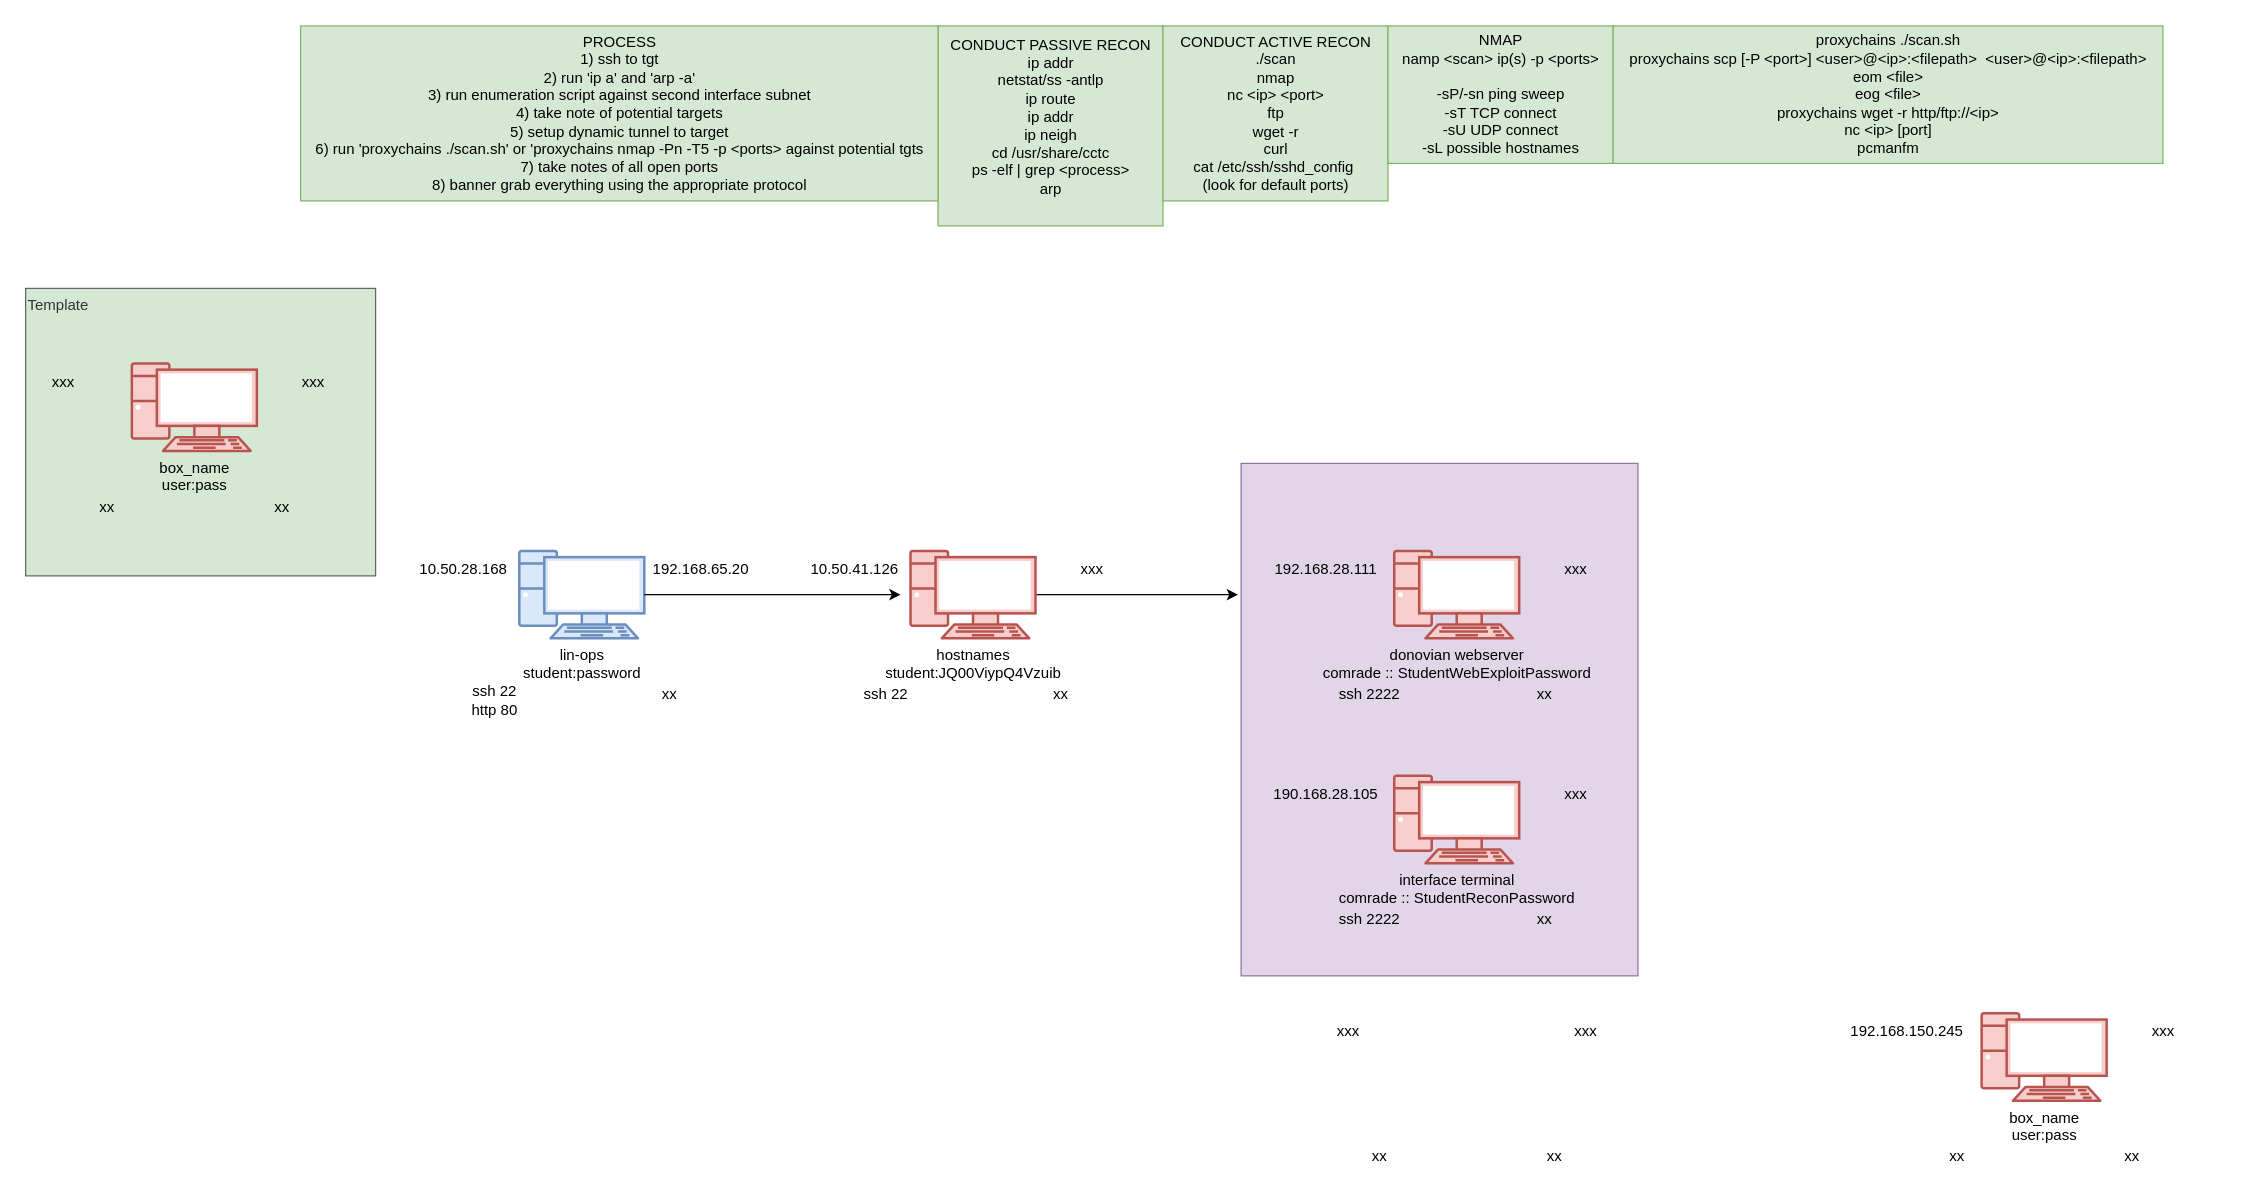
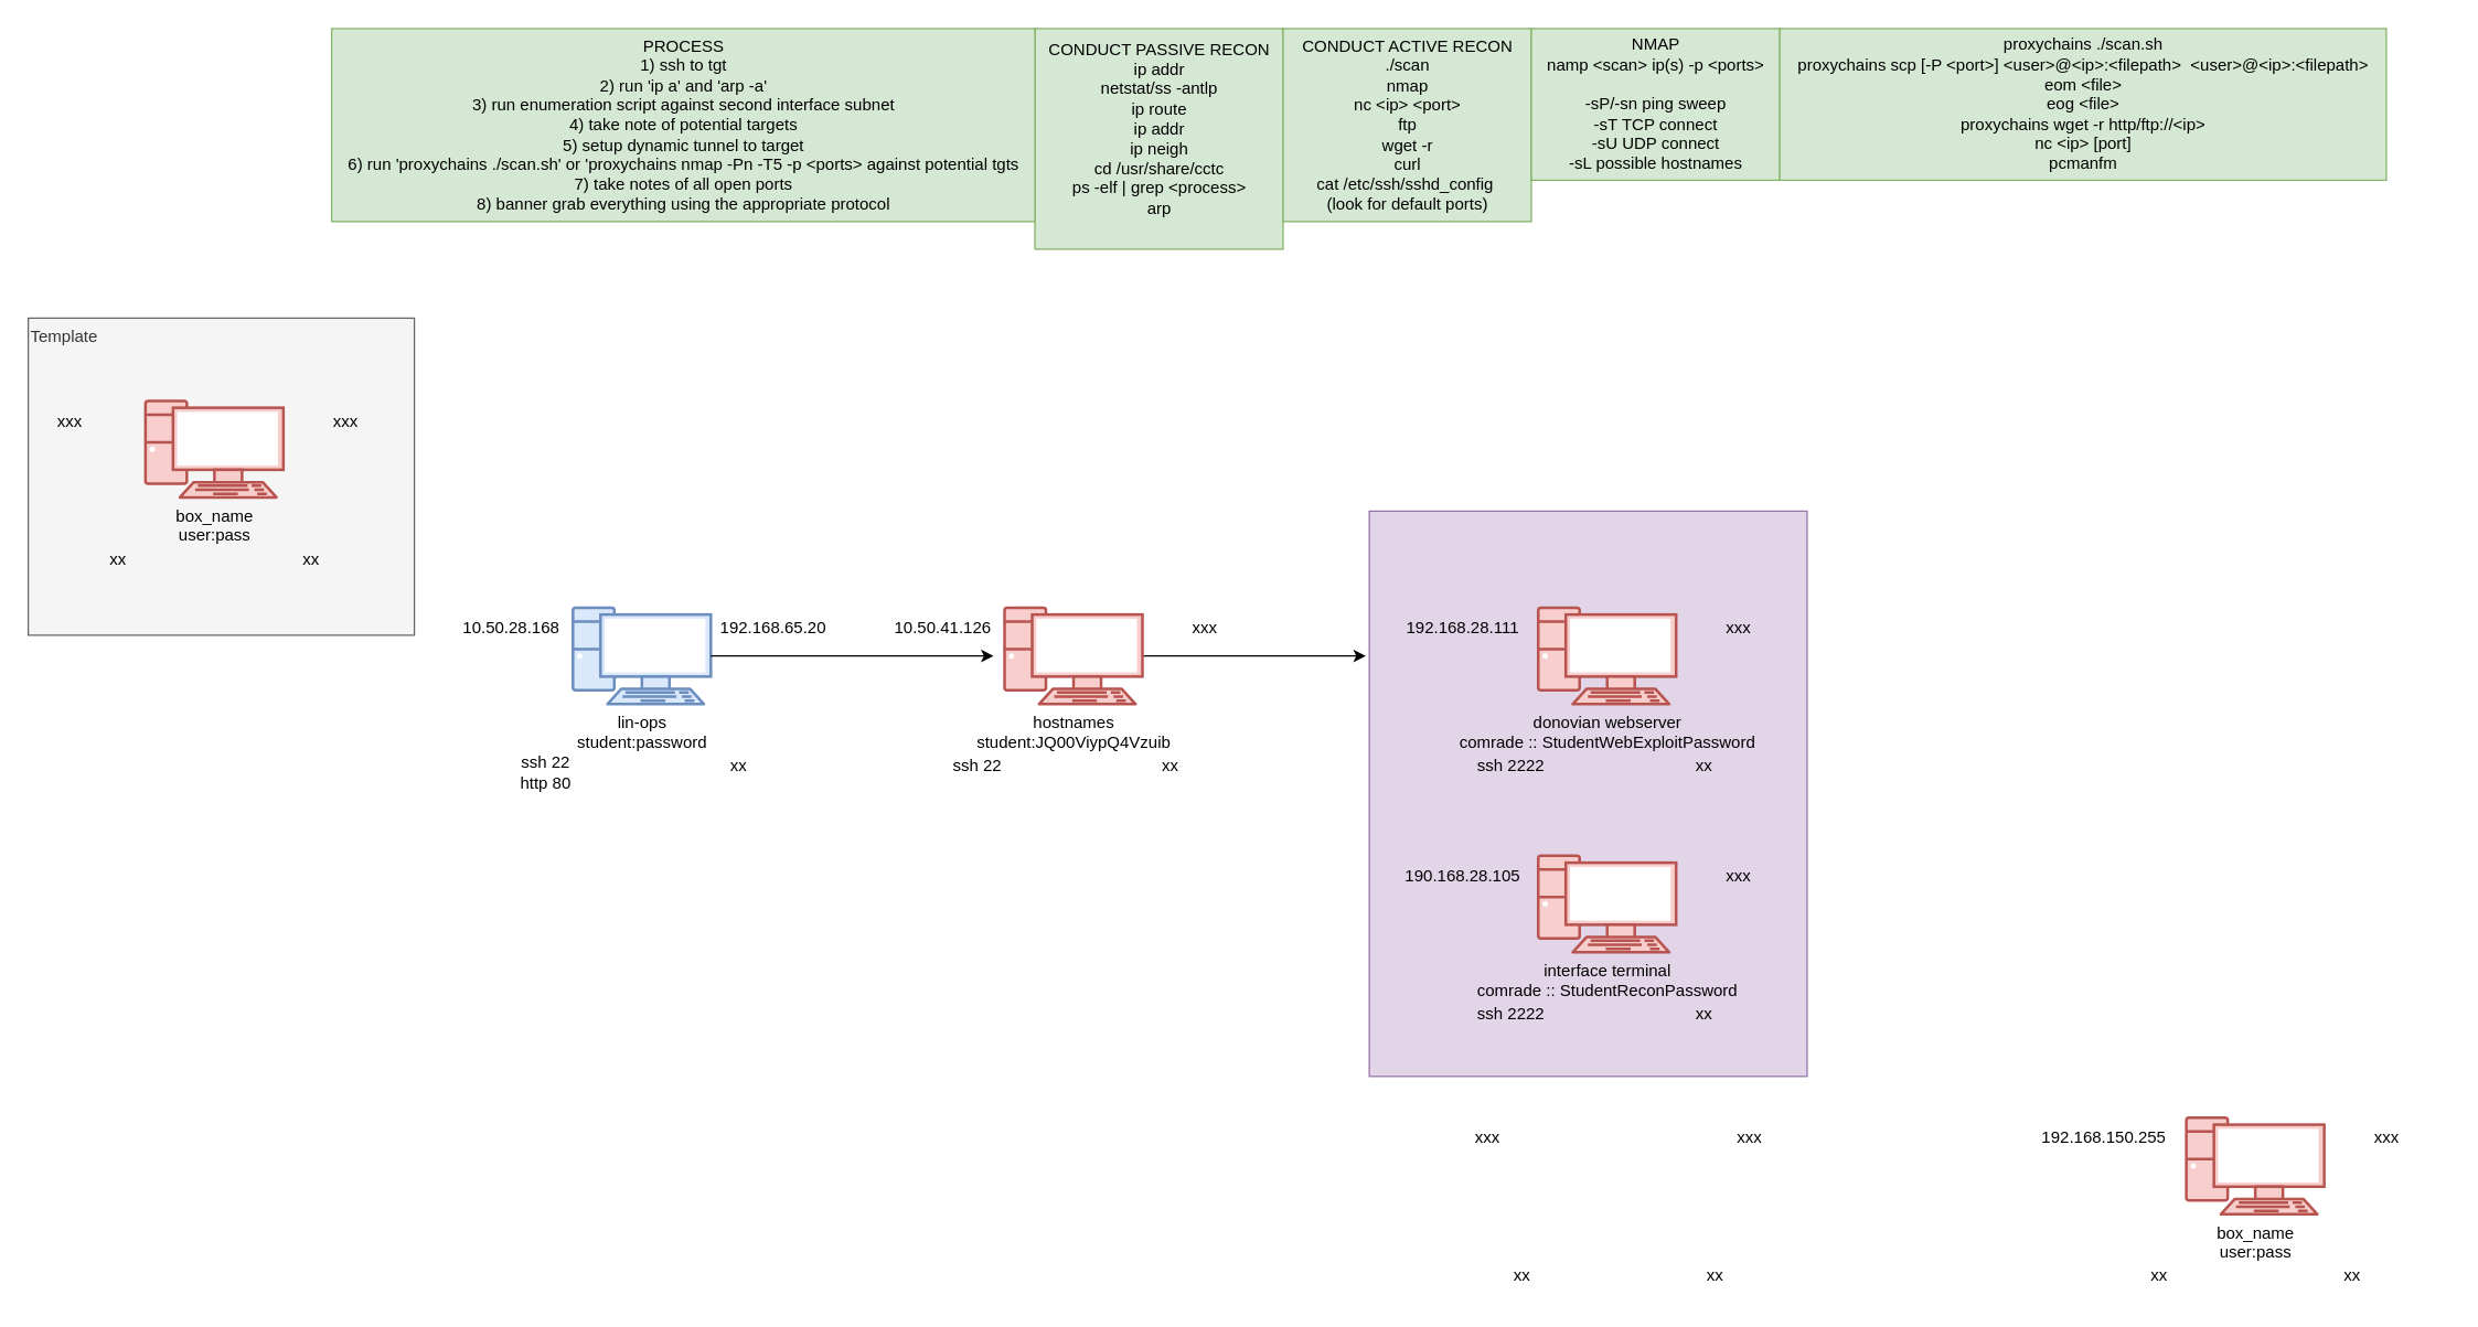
- <mxCell id="3" value="Template" style="whiteSpace=wrap;html=1;verticalAlign=top;align=left;fillColor=#d5e8d4;fontColor=#333333;strokeColor=#666666;" parent="1" vertex="1"><mxGeometry x="20" width="280" height="230" as="geometry" y="230" /></mxCell>
+ <mxCell id="3" value="Template" style="whiteSpace=wrap;html=1;verticalAlign=top;align=left;fillColor=#f5f5f5;fontColor=#333333;strokeColor=#666666;" parent="1" vertex="1"><mxGeometry x="20" width="280" height="230" as="geometry" y="230" /></mxCell>
- <mxCell id="45" value="192.168.150.245" style="text;html=1;align=center;verticalAlign=middle;resizable=0;points=[];autosize=1;strokeColor=none;fillColor=none;" vertex="1" parent="38"><mxGeometry y="20" width="110" height="30" as="geometry" /></mxCell>
+ <mxCell id="45" value="192.168.150.255" style="text;html=1;align=center;verticalAlign=middle;resizable=0;points=[];autosize=1;strokeColor=none;fillColor=none;" vertex="1" parent="38"><mxGeometry y="20" width="110" height="30" as="geometry" /></mxCell>
